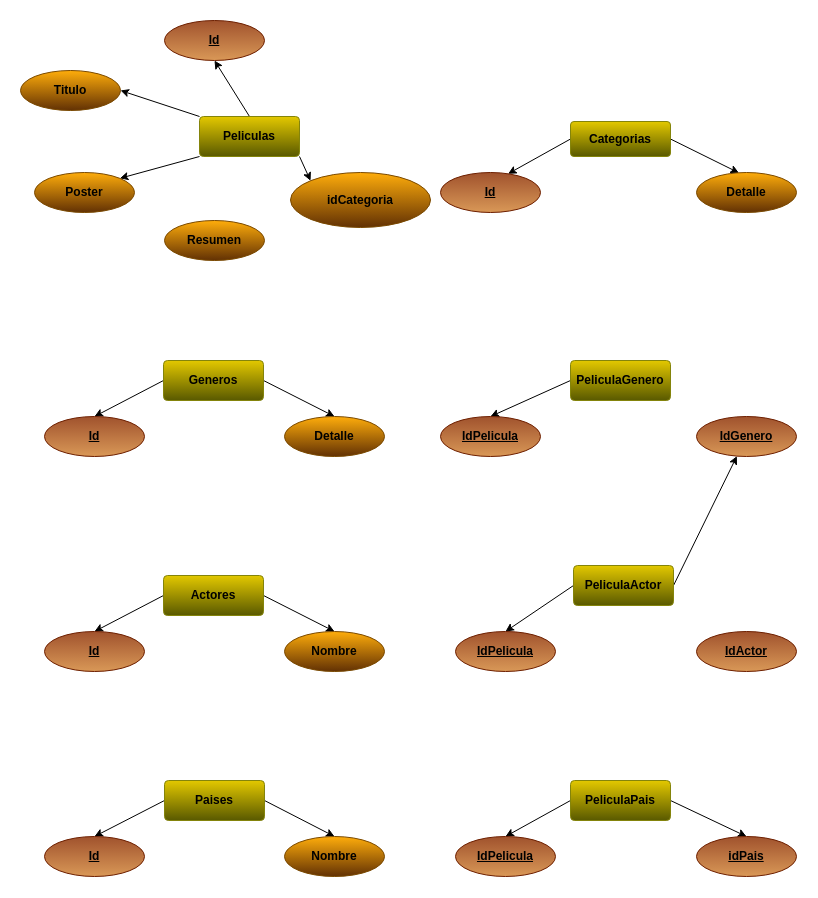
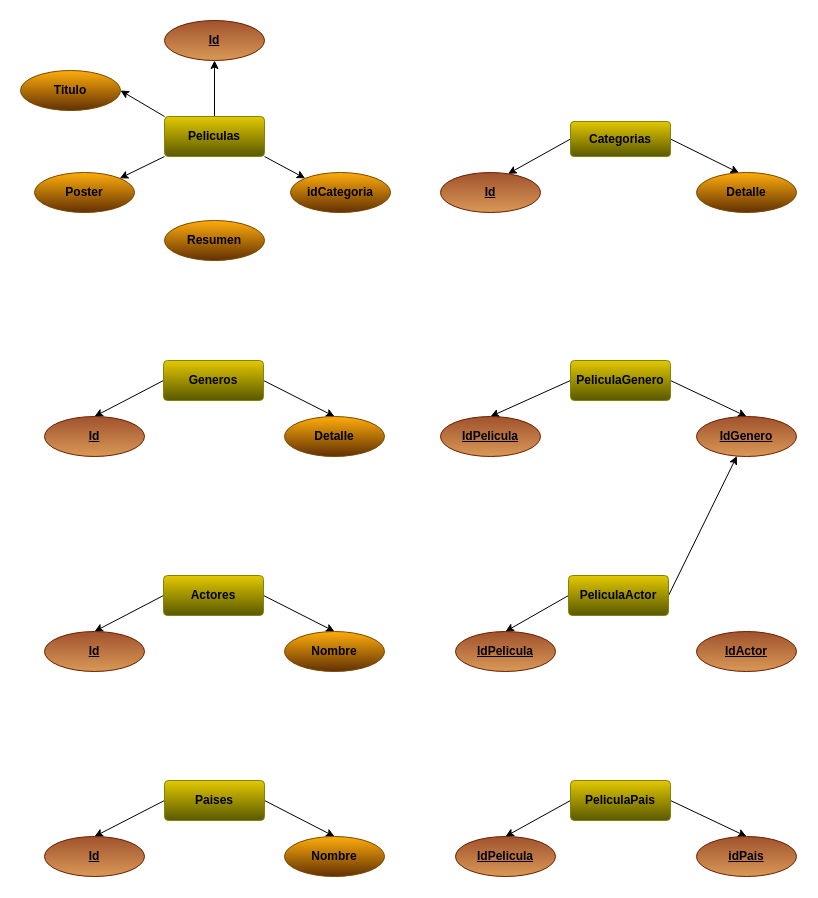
- <mxCell id="4" value="Peliculas" style="rounded=1;arcSize=10;whiteSpace=wrap;html=1;align=center;fillColor=#e3c800;fontColor=#000000;strokeColor=#84840b;gradientColor=#595900;fontStyle=1" parent="1" vertex="1"><mxGeometry x="199" y="116" width="100" height="40" as="geometry" /></mxCell>
+ <mxCell id="4" value="Peliculas" style="rounded=1;arcSize=10;whiteSpace=wrap;html=1;align=center;fillColor=#e3c800;fontColor=#000000;strokeColor=#84840b;gradientColor=#595900;fontStyle=1" parent="1" vertex="1"><mxGeometry x="164" y="116" width="100" height="40" as="geometry" /></mxCell>
- <mxCell id="11" value="idCategoria" style="ellipse;whiteSpace=wrap;html=1;align=center;fillColor=#FFAD0B;fontColor=#000000;strokeColor=#7A4900;fontStyle=1;gradientColor=#623104;" parent="1" vertex="1"><mxGeometry x="290" y="172" width="140" height="55" as="geometry" /></mxCell>
+ <mxCell id="11" value="idCategoria" style="ellipse;whiteSpace=wrap;html=1;align=center;fillColor=#FFAD0B;fontColor=#000000;strokeColor=#7A4900;fontStyle=1;gradientColor=#623104;" parent="1" vertex="1"><mxGeometry x="290" y="172" width="100" height="40" as="geometry" /></mxCell>
+ <mxCell id="22" style="edgeStyle=none;rounded=0;orthogonalLoop=1;jettySize=auto;html=1;exitX=1;exitY=0.5;exitDx=0;exitDy=0;entryX=0.5;entryY=0;entryDx=0;entryDy=0;" parent="1" source="24" target="26" edge="1"><mxGeometry relative="1" as="geometry"><mxPoint x="723" y="400" as="targetPoint" /></mxGeometry></mxCell>
- <mxCell id="34" value="PeliculaActor" style="rounded=1;arcSize=10;whiteSpace=wrap;html=1;align=center;fillColor=#e3c800;fontColor=#000000;strokeColor=#84840b;gradientColor=#595900;fontStyle=1" parent="1" vertex="1"><mxGeometry x="573" y="565" width="100" height="40" as="geometry" /></mxCell>
+ <mxCell id="34" value="PeliculaActor" style="rounded=1;arcSize=10;whiteSpace=wrap;html=1;align=center;fillColor=#e3c800;fontColor=#000000;strokeColor=#84840b;gradientColor=#595900;fontStyle=1" parent="1" vertex="1"><mxGeometry x="568" y="575" width="100" height="40" as="geometry" /></mxCell>
